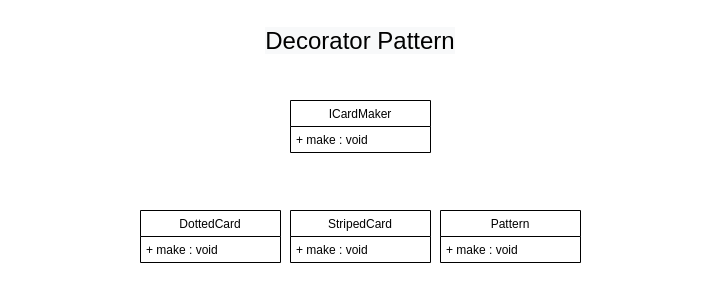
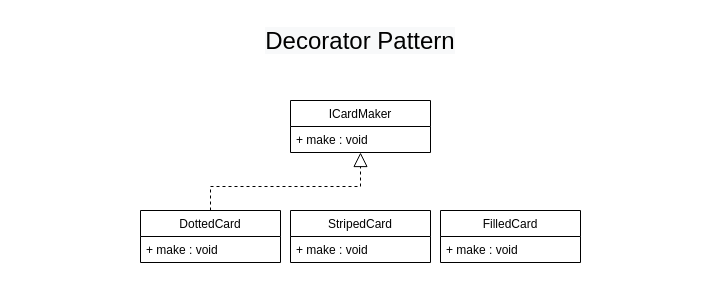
+ <mxCell id="5" style="edgeStyle=orthogonalEdgeStyle;rounded=0;orthogonalLoop=1;jettySize=auto;html=1;exitX=0.5;exitY=0;exitDx=0;exitDy=0;dashed=1;fontSize=12;endArrow=block;endFill=0;endSize=12;strokeWidth=1;" edge="1" parent="1" source="6" target="3"><mxGeometry relative="1" as="geometry" /></mxCell>
- <mxCell id="10" value="Pattern" style="swimlane;fontStyle=0;childLayout=stackLayout;horizontal=1;startSize=26;fillColor=none;horizontalStack=0;resizeParent=1;resizeParentMax=0;resizeLast=0;collapsible=1;marginBottom=0;fontSize=12;" vertex="1" parent="1"><mxGeometry x="440" y="210" width="140" height="52" as="geometry" /></mxCell>
+ <mxCell id="10" value="FilledCard" style="swimlane;fontStyle=0;childLayout=stackLayout;horizontal=1;startSize=26;fillColor=none;horizontalStack=0;resizeParent=1;resizeParentMax=0;resizeLast=0;collapsible=1;marginBottom=0;fontSize=12;" vertex="1" parent="1"><mxGeometry x="440" y="210" width="140" height="52" as="geometry" /></mxCell>
